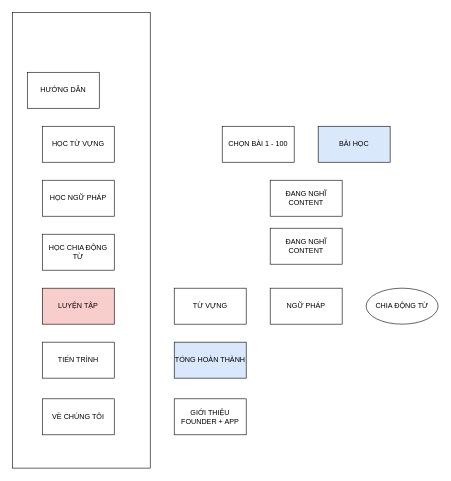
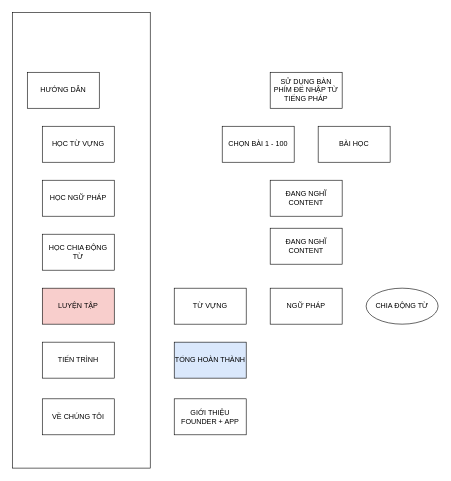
+ <mxCell id="17" value="SỬ DỤNG BÀN PHÍM ĐỂ NHẬP TỪ TIẾNG PHÁP" style="rounded=0;whiteSpace=wrap;html=1;" vertex="1" parent="1"><mxGeometry x="450" y="120" width="120" height="60" as="geometry" /></mxCell>
- <mxCell id="11" value="BÀI HỌC" style="rounded=0;whiteSpace=wrap;html=1;fillColor=#dae8fc;" vertex="1" parent="1"><mxGeometry x="530" y="210" width="120" height="60" as="geometry" /></mxCell>
+ <mxCell id="11" value="BÀI HỌC" style="rounded=0;whiteSpace=wrap;html=1;" vertex="1" parent="1"><mxGeometry x="530" y="210" width="120" height="60" as="geometry" /></mxCell>
